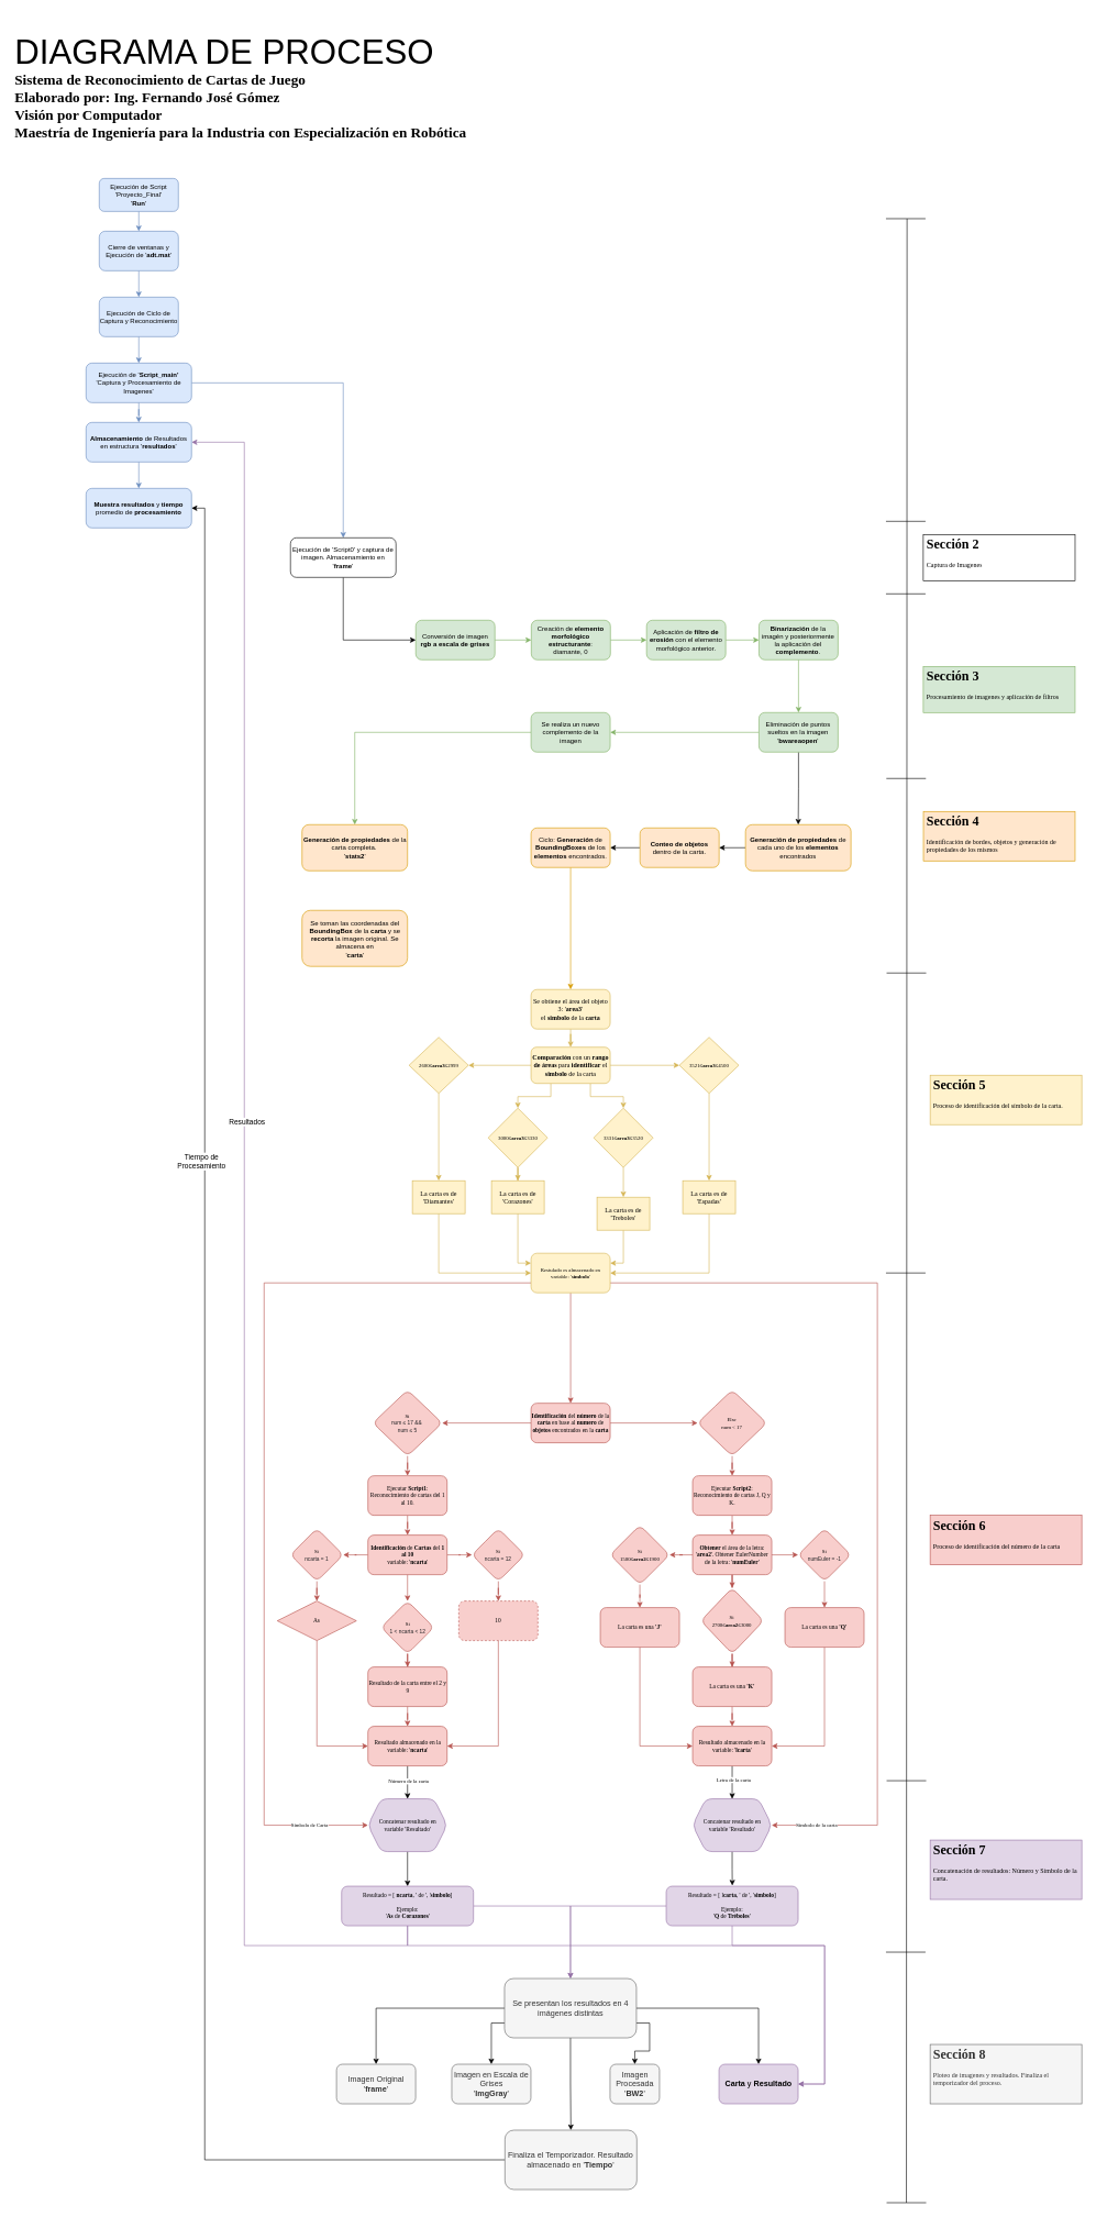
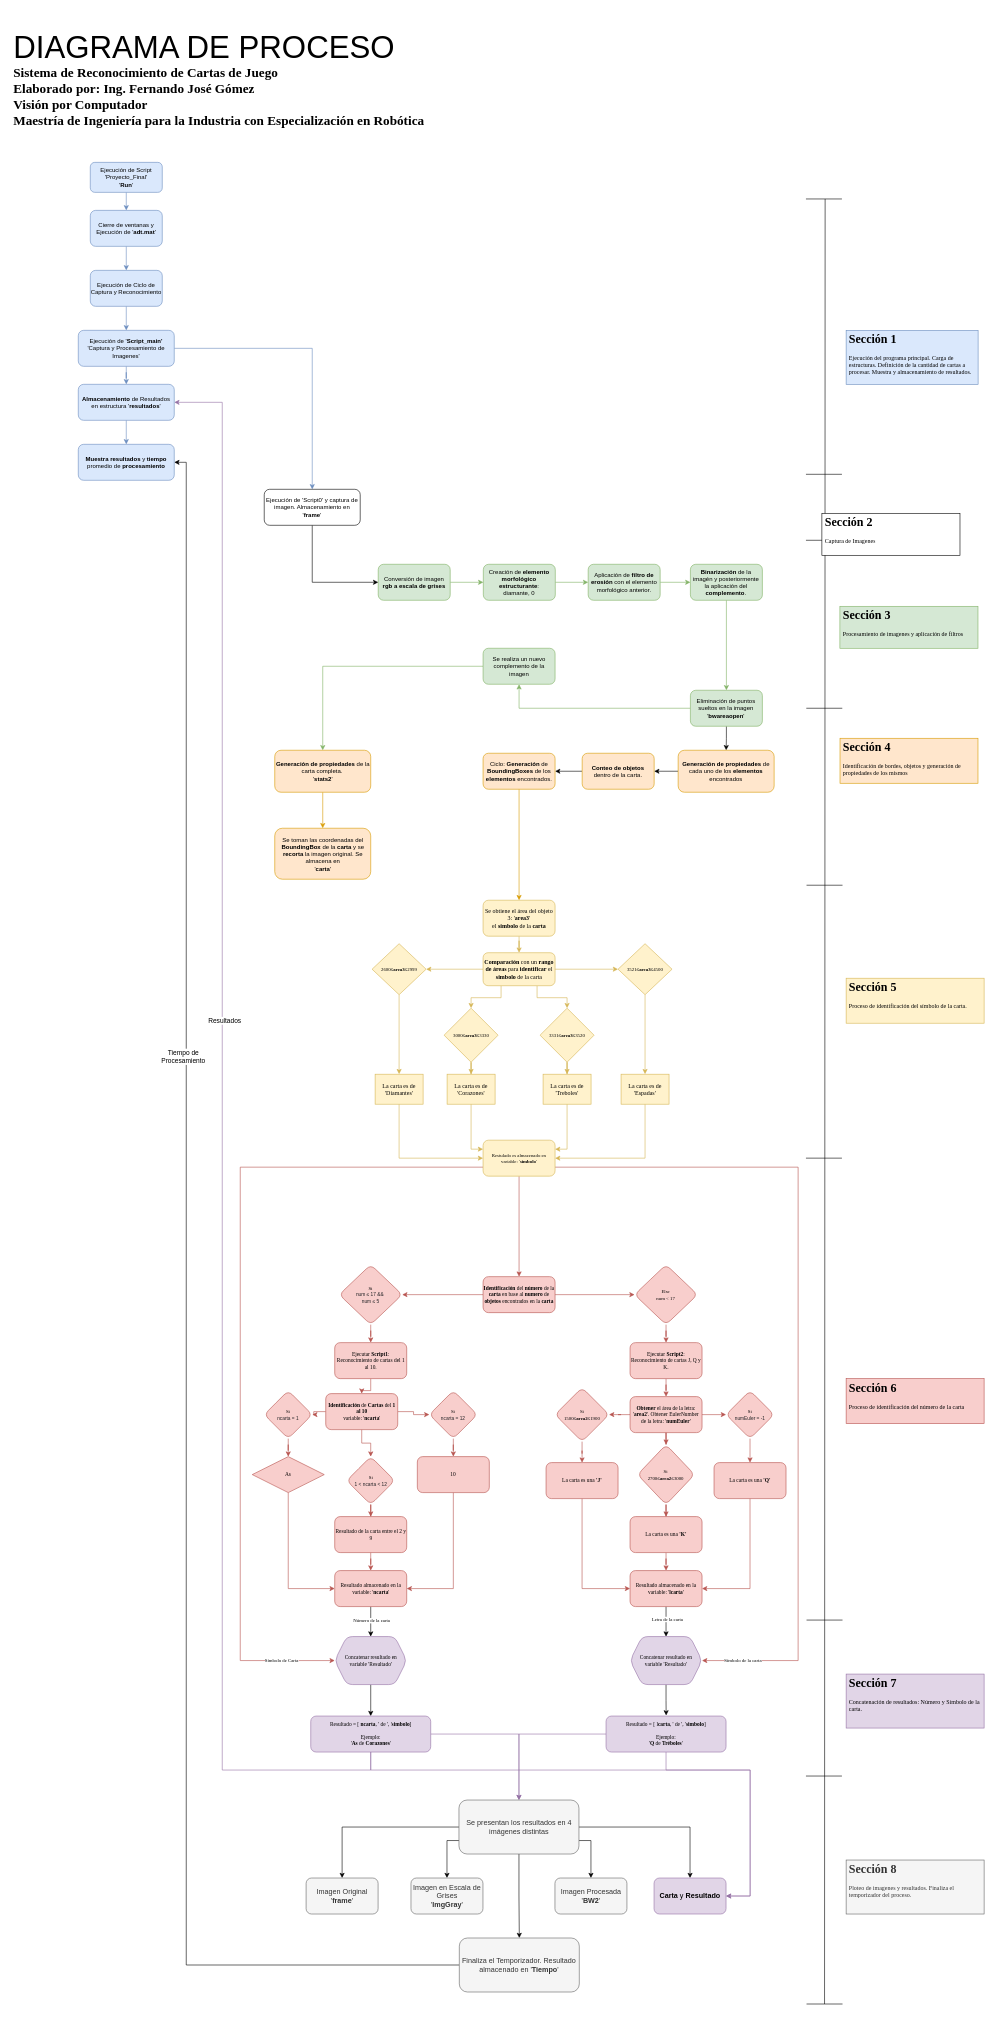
+ <mxCell id="17" value="&lt;h1&gt;Sección 1&lt;/h1&gt;&lt;p&gt;Ejecución del programa principal. Carga de estructuras. Definición de la cantidad de cartas a procesar. Muestra y almacenamiento de resultados.&lt;/p&gt;" style="text;html=1;strokeColor=#6c8ebf;fillColor=#dae8fc;spacing=5;spacingTop=-20;whiteSpace=wrap;overflow=hidden;rounded=0;fontFamily=Verdana;fontSize=10;" parent="1" vertex="1"><mxGeometry x="1410" y="550" width="220" height="90" as="geometry" /></mxCell>
- <mxCell id="159" value="&lt;h1&gt;Sección 2&lt;/h1&gt;&lt;p&gt;Captura de Imagenes&lt;/p&gt;" style="text;html=1;spacing=5;spacingTop=-20;whiteSpace=wrap;overflow=hidden;rounded=0;fontFamily=Verdana;fontSize=10;strokeColor=default;fillColor=default;" vertex="1" parent="1"><mxGeometry x="1399.6" y="810" width="230.2" height="70" as="geometry" /></mxCell>
+ <mxCell id="159" value="&lt;h1&gt;Sección 2&lt;/h1&gt;&lt;p&gt;Captura de Imagenes&lt;/p&gt;" style="text;html=1;spacing=5;spacingTop=-20;whiteSpace=wrap;overflow=hidden;rounded=0;fontFamily=Verdana;fontSize=10;strokeColor=default;fillColor=default;" vertex="1" parent="1"><mxGeometry x="1369.6" y="855" width="230.2" height="70" as="geometry" /></mxCell>
- <mxCell id="121" value="Eliminación de puntos sueltos en la imagen&lt;br&gt;'&lt;b&gt;bwareaopen&lt;/b&gt;'" style="whiteSpace=wrap;html=1;fontSize=10;fillColor=#d5e8d4;strokeColor=#82b366;rounded=1;" vertex="1" parent="1"><mxGeometry x="1150.4" y="1080" width="120" height="60" as="geometry" /></mxCell>
+ <mxCell id="121" value="Eliminación de puntos sueltos en la imagen&lt;br&gt;'&lt;b&gt;bwareaopen&lt;/b&gt;'" style="whiteSpace=wrap;html=1;fontSize=10;fillColor=#d5e8d4;strokeColor=#82b366;rounded=1;" vertex="1" parent="1"><mxGeometry x="1150.4" y="1150" width="120" height="60" as="geometry" /></mxCell>
+ <mxCell id="130" value="" style="edgeStyle=orthogonalEdgeStyle;rounded=0;orthogonalLoop=1;jettySize=auto;html=1;fillColor=#ffe6cc;strokeColor=#d79b00;" edge="1" parent="1" source="131" target="132"><mxGeometry relative="1" as="geometry" /></mxCell>
- <mxCell id="40" value="La carta es de 'Treboles'" style="whiteSpace=wrap;html=1;fontSize=10;fontFamily=Verdana;fillColor=#fff2cc;strokeColor=#d6b656;" parent="1" vertex="1"><mxGeometry x="904.8" y="1815" width="80" height="50" as="geometry" /></mxCell>
+ <mxCell id="40" value="La carta es de 'Treboles'" style="whiteSpace=wrap;html=1;fontSize=10;fontFamily=Verdana;fillColor=#fff2cc;strokeColor=#d6b656;" parent="1" vertex="1"><mxGeometry x="904.8" y="1790" width="80" height="50" as="geometry" /></mxCell>
- <mxCell id="65" value="&lt;b&gt;Identificación&lt;/b&gt; de &lt;b&gt;Cartas&lt;/b&gt; del &lt;b&gt;1 al 10&lt;/b&gt;&lt;br&gt;variable: '&lt;b&gt;ncarta&lt;/b&gt;'" style="whiteSpace=wrap;html=1;fontSize=9;fontFamily=Verdana;rounded=1;fillColor=#f8cecc;strokeColor=#b85450;" parent="1" vertex="1"><mxGeometry x="557.5" y="2327.5" width="120" height="60" as="geometry" /></mxCell>
+ <mxCell id="65" value="&lt;b&gt;Identificación&lt;/b&gt; de &lt;b&gt;Cartas&lt;/b&gt; del &lt;b&gt;1 al 10&lt;/b&gt;&lt;br&gt;variable: '&lt;b&gt;ncarta&lt;/b&gt;'" style="whiteSpace=wrap;html=1;fontSize=9;fontFamily=Verdana;rounded=1;fillColor=#f8cecc;strokeColor=#b85450;" parent="1" vertex="1"><mxGeometry x="542.5" y="2322.5" width="120" height="60" as="geometry" /></mxCell>
- <mxCell id="73" value="10" style="whiteSpace=wrap;html=1;fontSize=9;fontFamily=Verdana;rounded=1;fillColor=#f8cecc;strokeColor=#b85450;dashed=1;" parent="1" vertex="1"><mxGeometry x="695.2" y="2427.5" width="120" height="60" as="geometry" /></mxCell>
+ <mxCell id="73" value="10" style="whiteSpace=wrap;html=1;fontSize=9;fontFamily=Verdana;rounded=1;fillColor=#f8cecc;strokeColor=#b85450;" parent="1" vertex="1"><mxGeometry x="695.2" y="2427.5" width="120" height="60" as="geometry" /></mxCell>
- <mxCell id="145" value="Imagen Procesada&lt;br&gt;'&lt;b&gt;BW2&lt;/b&gt;'" style="rounded=1;whiteSpace=wrap;html=1;fillColor=#f5f5f5;strokeColor=#666666;fontColor=#333333;" vertex="1" parent="1"><mxGeometry x="924.6" y="3130" width="75" height="60" as="geometry" /></mxCell>
+ <mxCell id="145" value="Imagen Procesada&lt;br&gt;'&lt;b&gt;BW2&lt;/b&gt;'" style="rounded=1;whiteSpace=wrap;html=1;fillColor=#f5f5f5;strokeColor=#666666;fontColor=#333333;" vertex="1" parent="1"><mxGeometry x="924.6" y="3130" width="120" height="60" as="geometry" /></mxCell>
